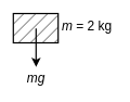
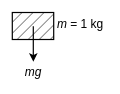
- <mxCell id="4" value="&lt;i style=&quot;font-size: 20px;&quot;&gt;m&lt;/i&gt; = 2 kg" style="text;strokeColor=none;fillColor=none;html=1;align=center;verticalAlign=middle;whiteSpace=wrap;rounded=0;fontSize=20;fontFamily=Helvetica;" vertex="1" parent="1"><mxGeometry x="89" y="24" width="89" height="30" as="geometry" /></mxCell>
+ <mxCell id="4" value="&lt;i style=&quot;font-size: 20px;&quot;&gt;m&lt;/i&gt; = 1 kg" style="text;strokeColor=none;fillColor=none;html=1;align=center;verticalAlign=middle;whiteSpace=wrap;rounded=0;fontSize=20;fontFamily=Helvetica;" vertex="1" parent="1"><mxGeometry x="89" y="24" width="89" height="30" as="geometry" /></mxCell>
